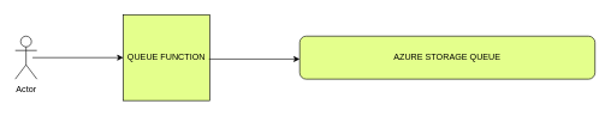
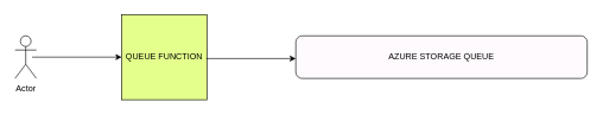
- <mxCell id="3" value="AZURE STORAGE QUEUE" style="rounded=1;whiteSpace=wrap;html=1;fillColor=#e4ff8c;" vertex="1" parent="1"><mxGeometry x="415" y="50" width="410" height="60" as="geometry" /></mxCell>
+ <mxCell id="3" value="AZURE STORAGE QUEUE" style="rounded=1;whiteSpace=wrap;html=1;fillColor=#FFFAFD;" vertex="1" parent="1"><mxGeometry x="415" y="50" width="410" height="60" as="geometry" /></mxCell>
